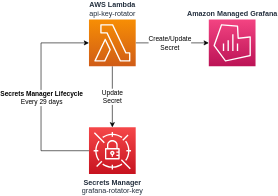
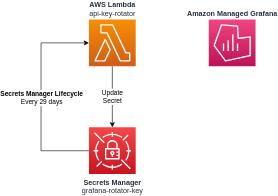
- <mxCell id="5" style="edgeStyle=orthogonalEdgeStyle;rounded=0;orthogonalLoop=1;jettySize=auto;html=1;" edge="1" parent="1" source="8" target="9"><mxGeometry relative="1" as="geometry" /></mxCell>
- <mxCell id="6" value="Create/Update&lt;br&gt;Secret" style="edgeLabel;html=1;align=center;verticalAlign=middle;resizable=0;points=[];" vertex="1" connectable="0" parent="5"><mxGeometry x="-0.082" y="-2" relative="1" as="geometry"><mxPoint y="-2" as="offset" /></mxGeometry></mxCell>
